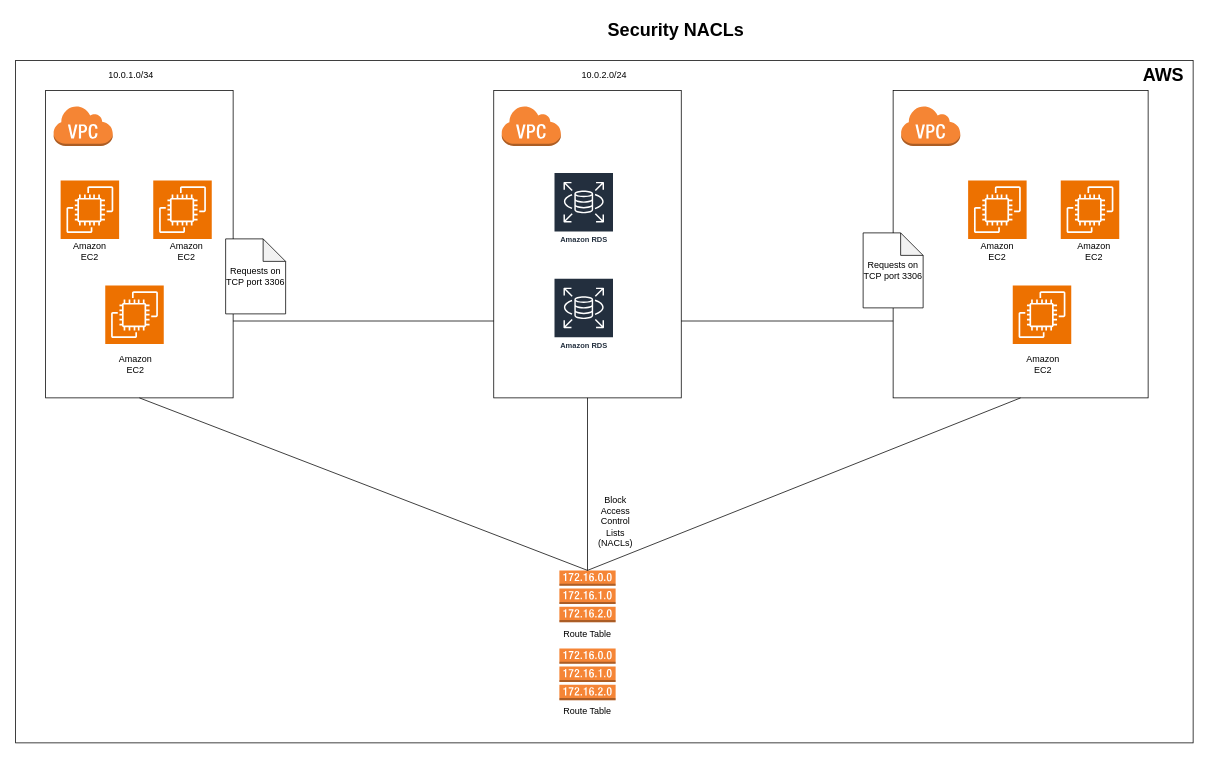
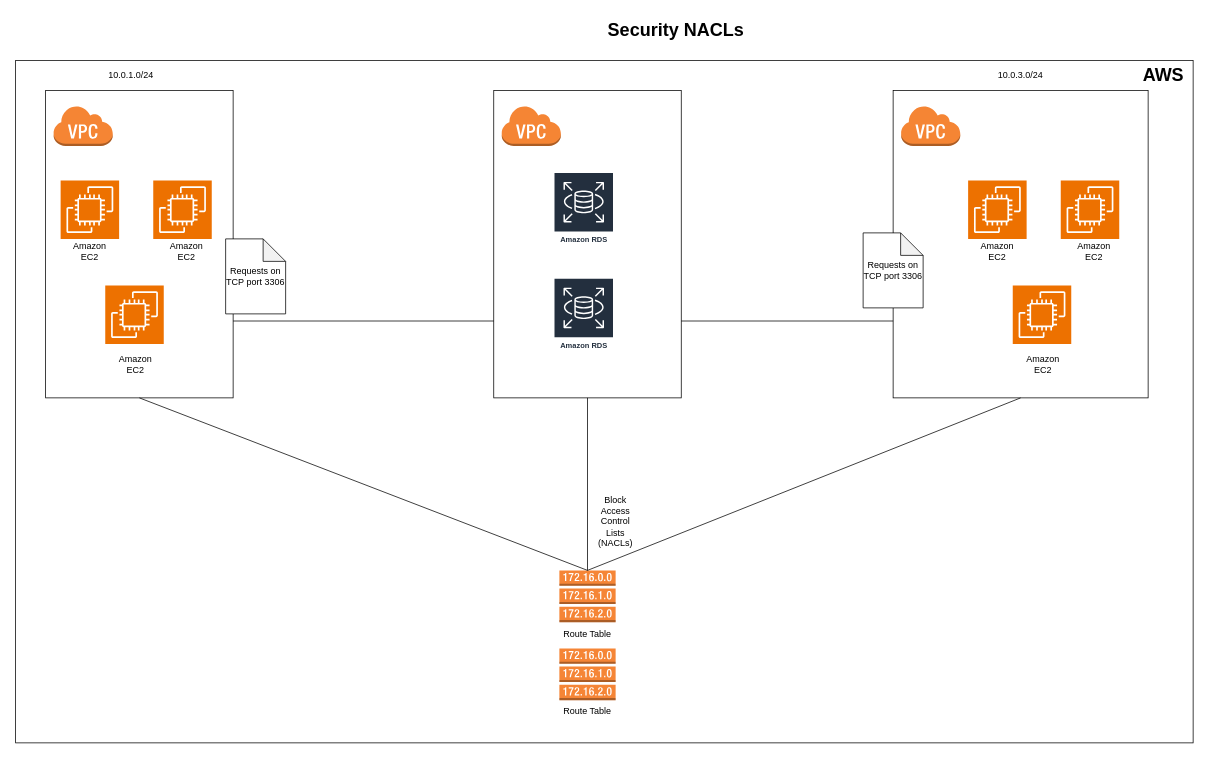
- <mxCell id="47" value="10.0.1.0/34" style="text;html=1;strokeColor=none;fillColor=none;align=center;verticalAlign=middle;whiteSpace=wrap;rounded=0;" vertex="1" parent="1"><mxGeometry x="143.5" y="85" width="60" height="30" as="geometry" /></mxCell>
+ <mxCell id="47" value="10.0.1.0/24" style="text;html=1;strokeColor=none;fillColor=none;align=center;verticalAlign=middle;whiteSpace=wrap;rounded=0;" vertex="1" parent="1"><mxGeometry x="143.5" y="85" width="60" height="30" as="geometry" /></mxCell>
- <mxCell id="48" value="10.0.2.0/24" style="text;html=1;strokeColor=none;fillColor=none;align=center;verticalAlign=middle;whiteSpace=wrap;rounded=0;" vertex="1" parent="1"><mxGeometry x="775" y="85" width="60" height="30" as="geometry" /></mxCell>
+ <mxCell id="49" value="10.0.3.0/24" style="text;html=1;strokeColor=none;fillColor=none;align=center;verticalAlign=middle;whiteSpace=wrap;rounded=0;" vertex="1" parent="1"><mxGeometry x="1330" y="85" width="60" height="30" as="geometry" /></mxCell>
